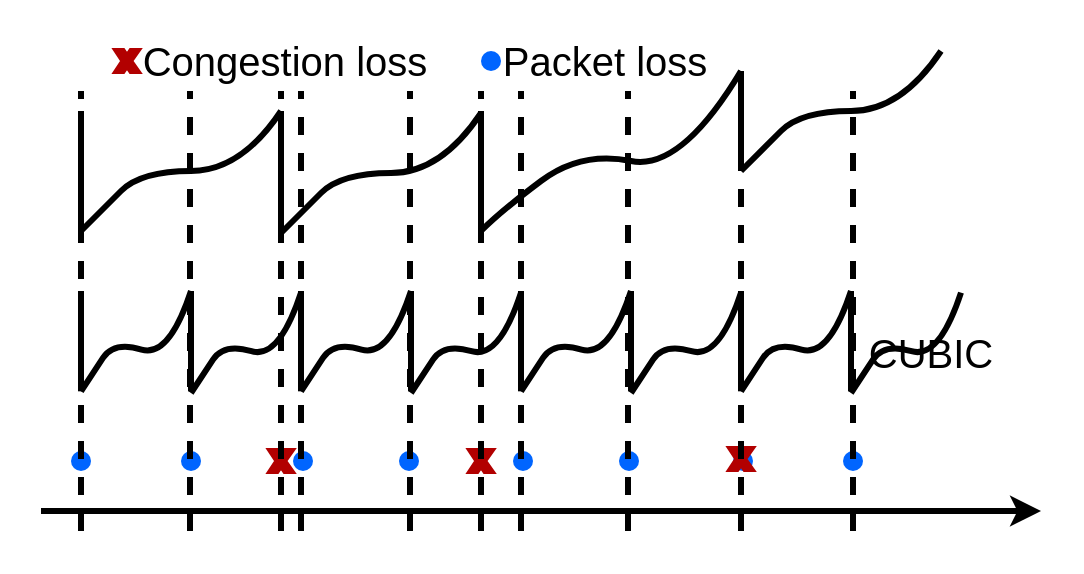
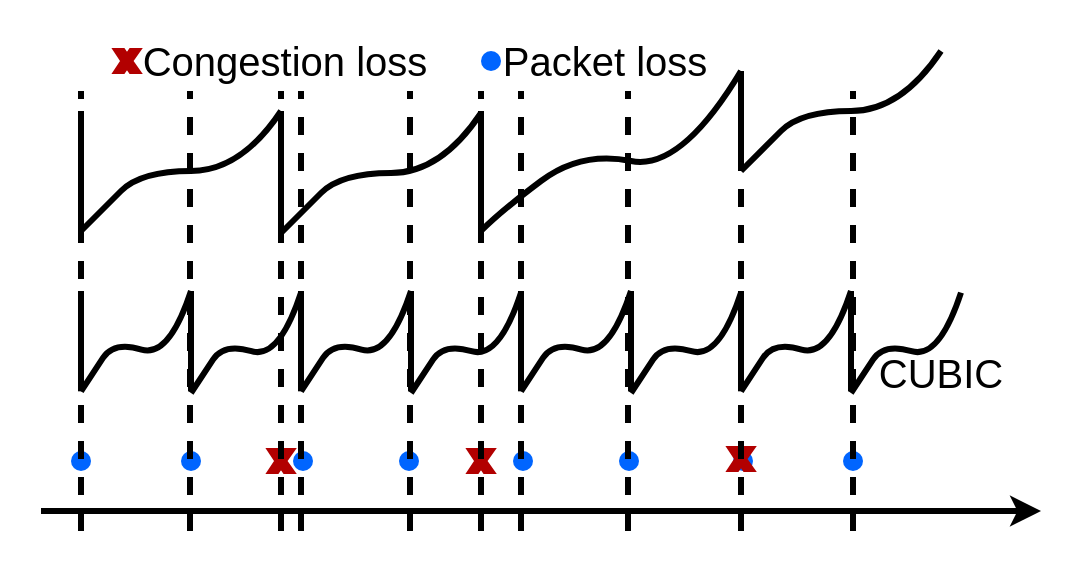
- <mxCell id="30" value="&lt;font style=&quot;font-size: 20px&quot;&gt;CUBIC&lt;/font&gt;" style="text;html=1;align=center;verticalAlign=middle;resizable=0;points=[];autosize=1;" parent="25" vertex="1"><mxGeometry x="55" y="21" width="80" height="20" as="geometry" /></mxCell>
+ <mxCell id="30" value="&lt;font style=&quot;font-size: 20px&quot;&gt;CUBIC&lt;/font&gt;" style="text;html=1;align=center;verticalAlign=middle;resizable=0;points=[];autosize=1;" parent="25" vertex="1"><mxGeometry x="60" y="31" width="80" height="20" as="geometry" /></mxCell>
